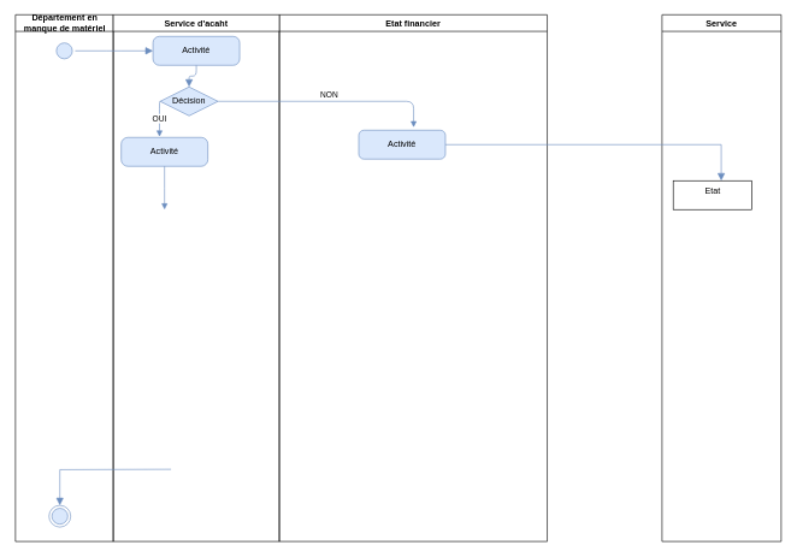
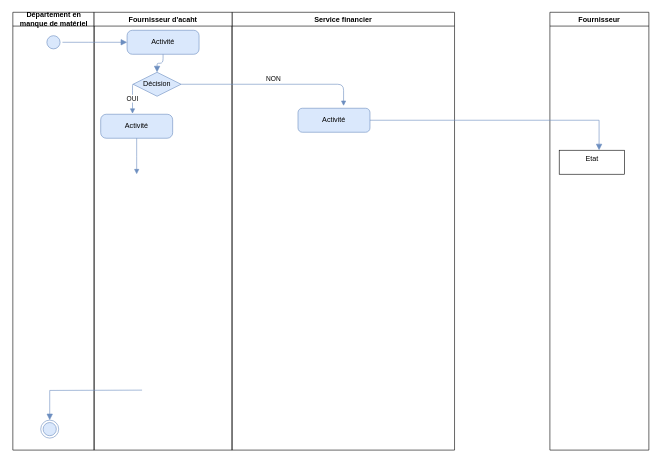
- <mxCell id="7" value="Service d'acaht" style="swimlane;whiteSpace=wrap;container=0;" vertex="1" parent="1"><mxGeometry x="156" y="20" width="230" height="730" as="geometry" /></mxCell>
+ <mxCell id="7" value="Fournisseur d'acaht" style="swimlane;whiteSpace=wrap;container=0;" vertex="1" parent="1"><mxGeometry x="156" y="20" width="230" height="730" as="geometry" /></mxCell>
- <mxCell id="5" value="Etat financier" style="swimlane;whiteSpace=wrap;expand=1;container=0;startSize=23;" vertex="1" parent="1"><mxGeometry x="386" y="20" width="371" height="730" as="geometry" /></mxCell>
+ <mxCell id="5" value="Service financier" style="swimlane;whiteSpace=wrap;expand=1;container=0;startSize=23;" vertex="1" parent="1"><mxGeometry x="386" y="20" width="371" height="730" as="geometry" /></mxCell>
- <mxCell id="14" value="Service" style="swimlane;whiteSpace=wrap;container=0;startSize=23;" vertex="1" parent="1"><mxGeometry x="916" y="20" width="165" height="730" as="geometry" /></mxCell>
+ <mxCell id="14" value="Fournisseur" style="swimlane;whiteSpace=wrap;container=0;startSize=23;" vertex="1" parent="1"><mxGeometry x="916" y="20" width="165" height="730" as="geometry" /></mxCell>
